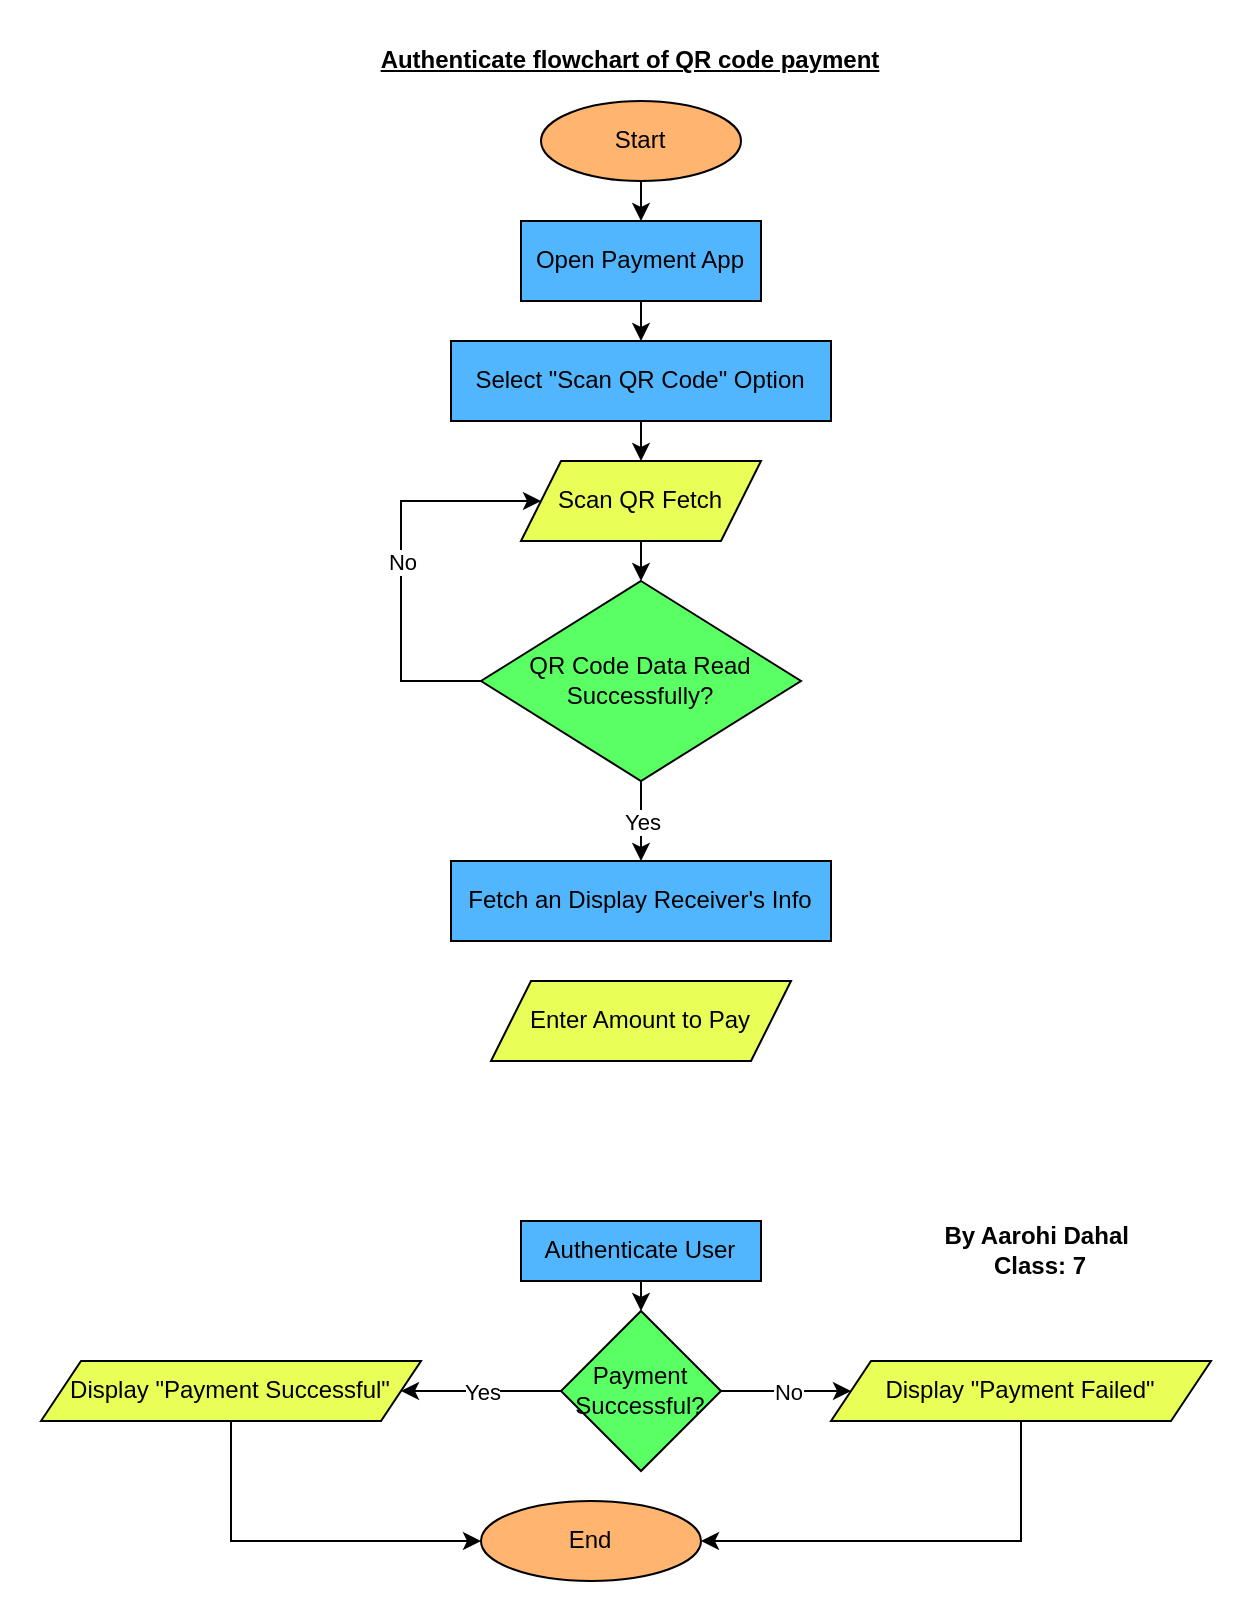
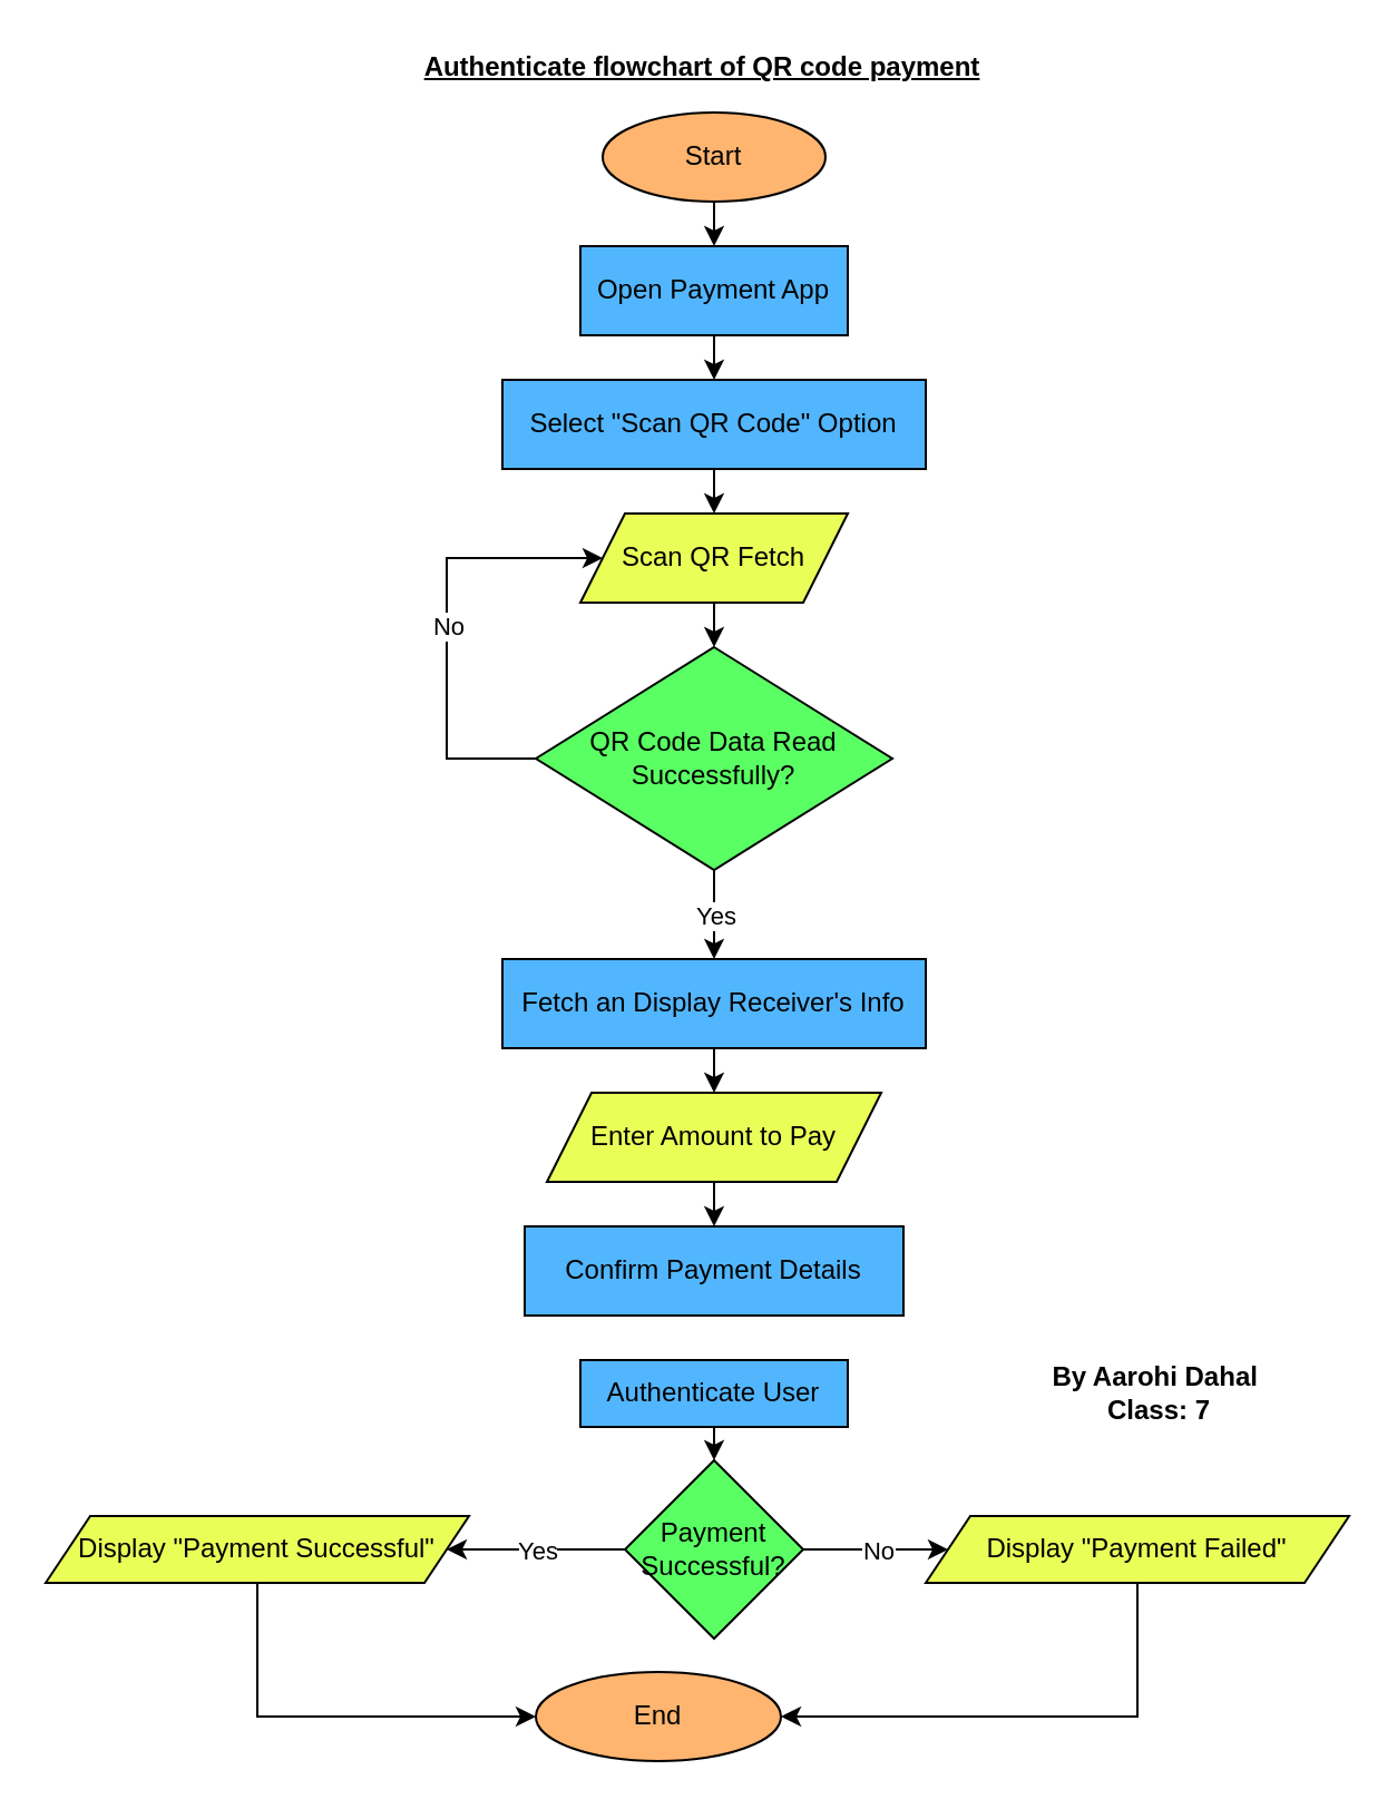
+ <mxCell id="23" value="" style="endArrow=classic;html=1;rounded=0;entryX=0.5;entryY=0;entryDx=0;entryDy=0;exitX=0.5;exitY=1;exitDx=0;exitDy=0;" parent="1" source="7" target="8" edge="1"><mxGeometry width="50" height="50" relative="1" as="geometry"><mxPoint x="190" y="520" as="sourcePoint" /><mxPoint x="240" y="470" as="targetPoint" /></mxGeometry></mxCell>
+ <mxCell id="24" value="" style="endArrow=classic;html=1;rounded=0;entryX=0.5;entryY=0;entryDx=0;entryDy=0;exitX=0.5;exitY=1;exitDx=0;exitDy=0;" parent="1" source="8" target="9" edge="1"><mxGeometry width="50" height="50" relative="1" as="geometry"><mxPoint x="260" y="520" as="sourcePoint" /><mxPoint x="310" y="470" as="targetPoint" /></mxGeometry></mxCell>
+ <mxCell id="9" value="Confirm Payment Details" style="rounded=0;whiteSpace=wrap;html=1;fillColor=#52B6FF;" parent="1" vertex="1"><mxGeometry x="235" y="550" width="170" height="40" as="geometry" /></mxCell>
